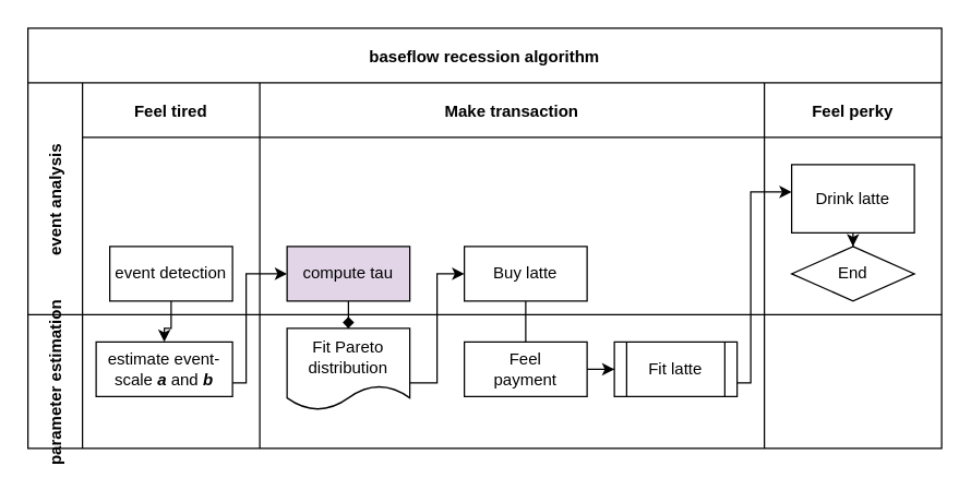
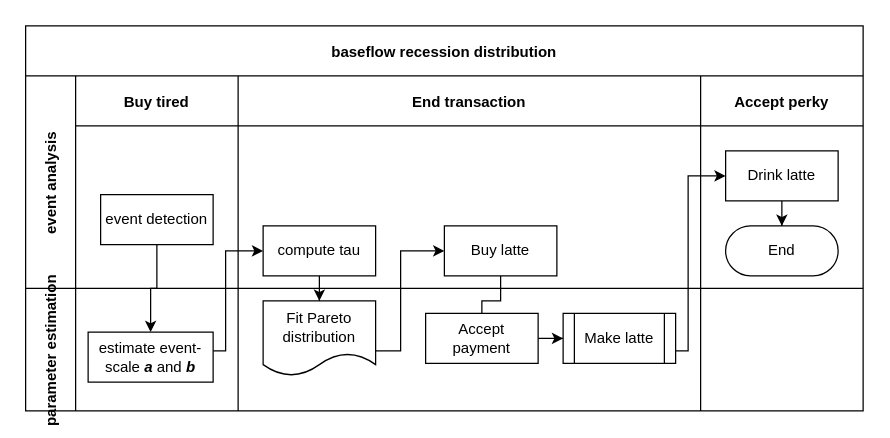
- <mxCell id="2" value="baseflow recession algorithm" style="shape=table;childLayout=tableLayout;startSize=40;collapsible=0;recursiveResize=0;expand=0;fillColor=none;fontStyle=1" vertex="1" parent="1"><mxGeometry x="20" y="20" width="670" height="308" as="geometry" /></mxCell>
+ <mxCell id="2" value="baseflow recession distribution" style="shape=table;childLayout=tableLayout;startSize=40;collapsible=0;recursiveResize=0;expand=0;fillColor=none;fontStyle=1" vertex="1" parent="1"><mxGeometry x="20" y="20" width="670" height="308" as="geometry" /></mxCell>
- <mxCell id="5" value="Feel tired" style="swimlane;swimlaneHead=0;swimlaneBody=0;connectable=0;fillColor=none;startSize=40;collapsible=0;recursiveResize=0;expand=0;fontStyle=1;" vertex="1" parent="4"><mxGeometry x="40" width="130" height="170" as="geometry"><mxRectangle width="130" height="170" as="alternateBounds" /></mxGeometry></mxCell>
+ <mxCell id="5" value="Buy tired" style="swimlane;swimlaneHead=0;swimlaneBody=0;connectable=0;fillColor=none;startSize=40;collapsible=0;recursiveResize=0;expand=0;fontStyle=1;" vertex="1" parent="4"><mxGeometry x="40" width="130" height="170" as="geometry"><mxRectangle width="130" height="170" as="alternateBounds" /></mxGeometry></mxCell>
- <mxCell id="7" value="Make transaction" style="swimlane;swimlaneHead=0;swimlaneBody=0;connectable=0;fillColor=none;startSize=40;collapsible=0;recursiveResize=0;expand=0;fontStyle=1;" vertex="1" parent="4"><mxGeometry x="170" width="370" height="170" as="geometry"><mxRectangle width="370" height="170" as="alternateBounds" /></mxGeometry></mxCell>
+ <mxCell id="7" value="End transaction" style="swimlane;swimlaneHead=0;swimlaneBody=0;connectable=0;fillColor=none;startSize=40;collapsible=0;recursiveResize=0;expand=0;fontStyle=1;" vertex="1" parent="4"><mxGeometry x="170" width="370" height="170" as="geometry"><mxRectangle width="370" height="170" as="alternateBounds" /></mxGeometry></mxCell>
- <mxCell id="10" value="Feel perky" style="swimlane;swimlaneHead=0;swimlaneBody=0;connectable=0;fillColor=none;startSize=40;collapsible=0;recursiveResize=0;expand=0;fontStyle=1;" vertex="1" parent="4"><mxGeometry x="540" width="130" height="170" as="geometry"><mxRectangle width="130" height="170" as="alternateBounds" /></mxGeometry></mxCell>
+ <mxCell id="10" value="Accept perky" style="swimlane;swimlaneHead=0;swimlaneBody=0;connectable=0;fillColor=none;startSize=40;collapsible=0;recursiveResize=0;expand=0;fontStyle=1;" vertex="1" parent="4"><mxGeometry x="540" width="130" height="170" as="geometry"><mxRectangle width="130" height="170" as="alternateBounds" /></mxGeometry></mxCell>
- <mxCell id="12" value="Drink latte" style="rounded=0;whiteSpace=wrap;html=1;" vertex="1" parent="10"><mxGeometry x="20" y="60" width="90" height="50" as="geometry" /></mxCell>
+ <mxCell id="12" value="Drink latte" style="rounded=0;whiteSpace=wrap;html=1;" vertex="1" parent="10"><mxGeometry x="20" y="60" width="90" height="40" as="geometry" /></mxCell>
- <mxCell id="6" value="event detection" style="rounded=0;whiteSpace=wrap;html=1;" vertex="1" parent="5"><mxGeometry x="20" y="120" width="90" height="40" as="geometry" /></mxCell>
+ <mxCell id="6" value="event detection" style="rounded=0;whiteSpace=wrap;html=1;" vertex="1" parent="5"><mxGeometry x="20" y="95" width="90" height="40" as="geometry" /></mxCell>
- <mxCell id="8" value="compute tau" style="rounded=0;whiteSpace=wrap;html=1;fillColor=#e1d5e7;" vertex="1" parent="7"><mxGeometry x="20" y="120" width="90" height="40" as="geometry" /></mxCell>
+ <mxCell id="8" value="compute tau" style="rounded=0;whiteSpace=wrap;html=1;" vertex="1" parent="7"><mxGeometry x="20" y="120" width="90" height="40" as="geometry" /></mxCell>
- <mxCell id="9" value="Buy latte" style="rounded=0;whiteSpace=wrap;html=1;" vertex="1" parent="7"><mxGeometry x="150" y="120" width="90" height="40" as="geometry" /></mxCell>
+ <mxCell id="9" value="Buy latte" style="rounded=0;whiteSpace=wrap;html=1;" vertex="1" parent="7"><mxGeometry x="165" y="120" width="90" height="40" as="geometry" /></mxCell>
- <mxCell id="13" value="End" style="rhombus;whiteSpace=wrap;html=1;arcSize=50;" vertex="1" parent="10"><mxGeometry x="20" y="120" width="90" height="40" as="geometry" /></mxCell>
+ <mxCell id="13" value="End" style="rounded=1;whiteSpace=wrap;html=1;arcSize=50;" vertex="1" parent="10"><mxGeometry x="20" y="120" width="90" height="40" as="geometry" /></mxCell>
- <mxCell id="24" value="" style="edgeStyle=orthogonalEdgeStyle;rounded=0;orthogonalLoop=1;jettySize=auto;html=1;endArrow=diamond;" edge="1" parent="2" source="8" target="20"><mxGeometry relative="1" as="geometry" /></mxCell>
+ <mxCell id="24" value="" style="edgeStyle=orthogonalEdgeStyle;rounded=0;orthogonalLoop=1;jettySize=auto;html=1;" edge="1" parent="2" source="8" target="20"><mxGeometry relative="1" as="geometry" /></mxCell>
- <mxCell id="16" value="estimate event-scale&amp;nbsp;&lt;b&gt;&lt;i&gt;a&lt;/i&gt;&lt;/b&gt; and &lt;b&gt;&lt;i&gt;b&lt;/i&gt;&lt;/b&gt;" style="rounded=0;whiteSpace=wrap;html=1;" vertex="1" parent="15"><mxGeometry x="10" y="20" width="100" height="40" as="geometry" /></mxCell>
+ <mxCell id="16" value="estimate event-scale&amp;nbsp;&lt;b&gt;&lt;i&gt;a&lt;/i&gt;&lt;/b&gt; and &lt;b&gt;&lt;i&gt;b&lt;/i&gt;&lt;/b&gt;" style="rounded=0;whiteSpace=wrap;html=1;" vertex="1" parent="15"><mxGeometry x="10" y="35" width="100" height="40" as="geometry" /></mxCell>
- <mxCell id="19" value="Feel&lt;br&gt;payment" style="rounded=0;whiteSpace=wrap;html=1;" vertex="1" parent="17"><mxGeometry x="150" y="20" width="90" height="40" as="geometry" /></mxCell>
+ <mxCell id="19" value="Accept&lt;br&gt;payment" style="rounded=0;whiteSpace=wrap;html=1;" vertex="1" parent="17"><mxGeometry x="150" y="20" width="90" height="40" as="geometry" /></mxCell>
- <mxCell id="21" value="Fit latte" style="shape=process;whiteSpace=wrap;html=1;backgroundOutline=1;" vertex="1" parent="17"><mxGeometry x="260" y="20" width="90" height="40" as="geometry" /></mxCell>
+ <mxCell id="21" value="Make latte" style="shape=process;whiteSpace=wrap;html=1;backgroundOutline=1;" vertex="1" parent="17"><mxGeometry x="260" y="20" width="90" height="40" as="geometry" /></mxCell>
